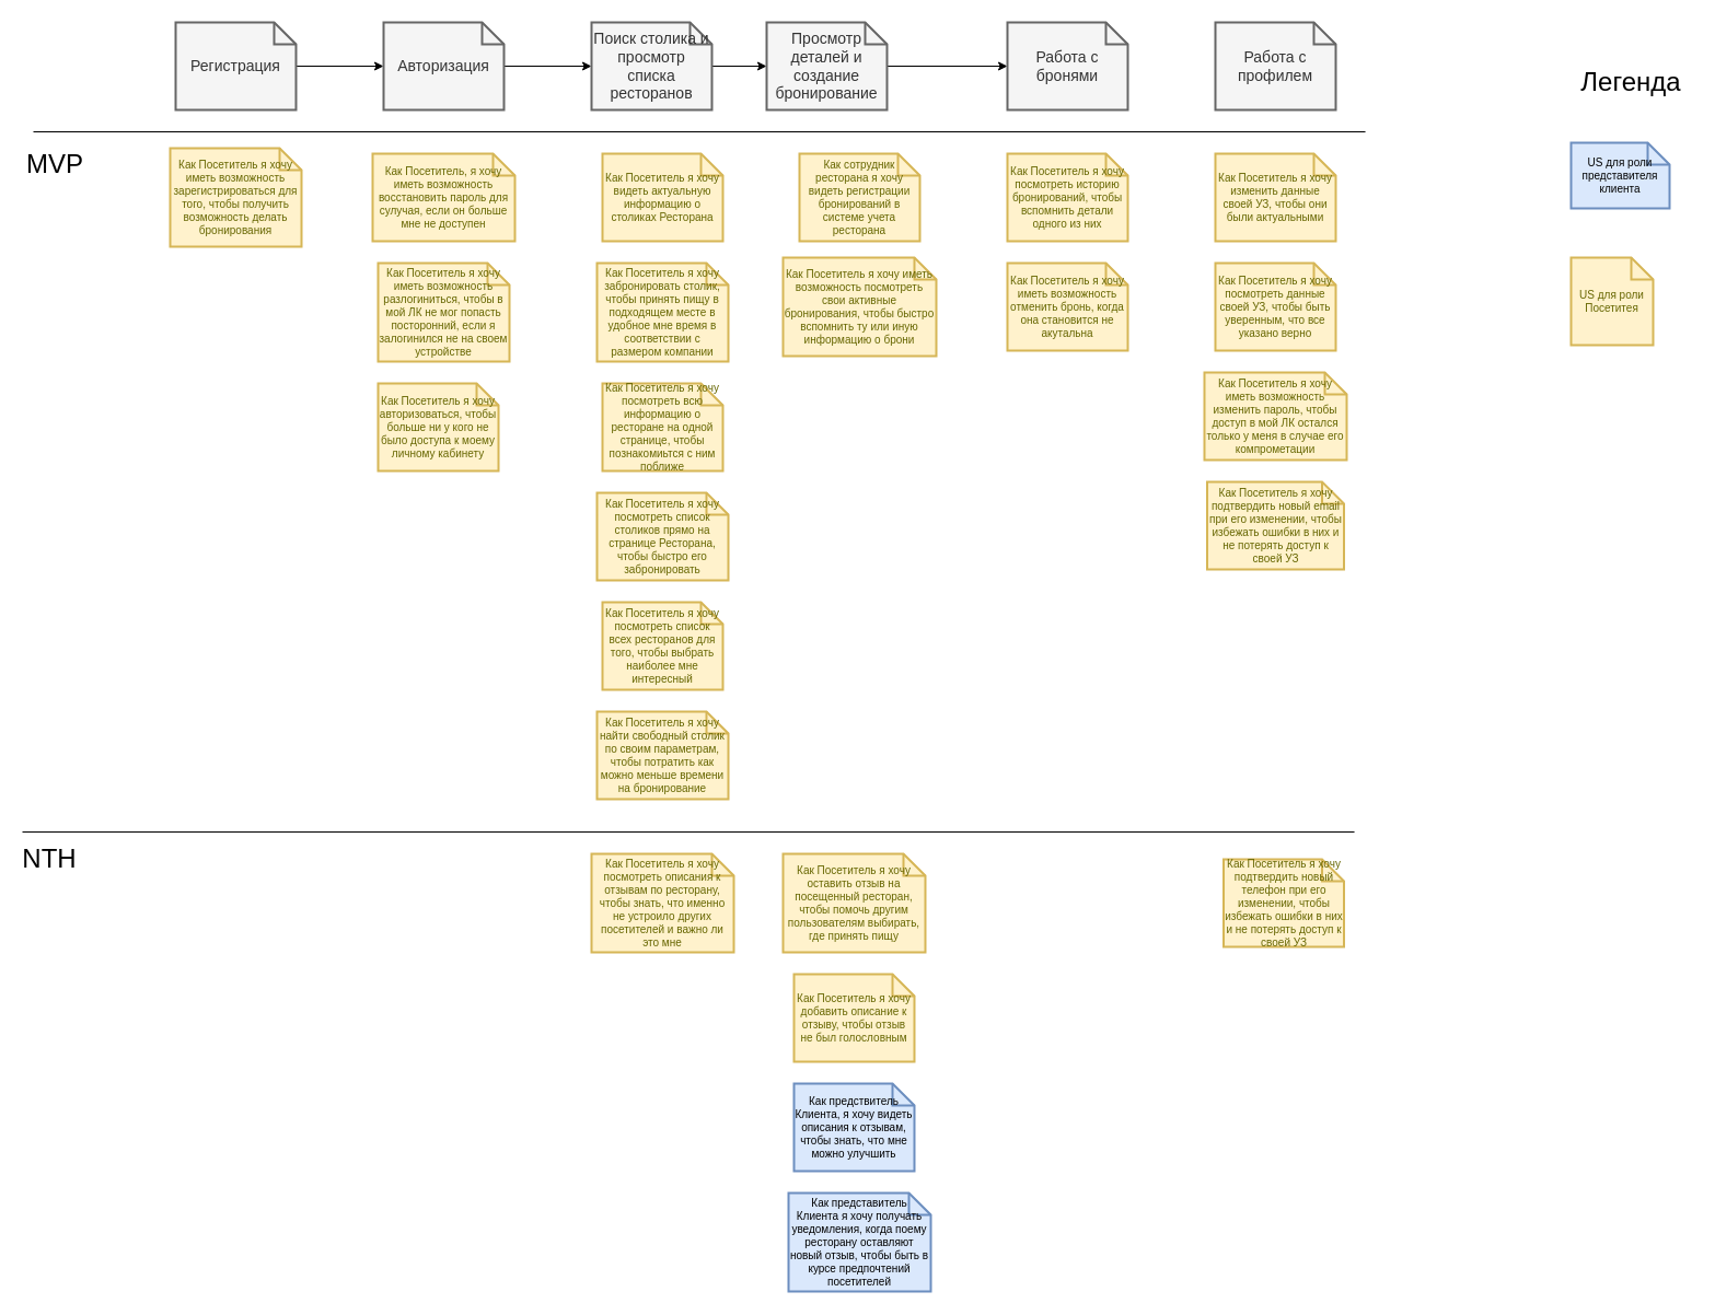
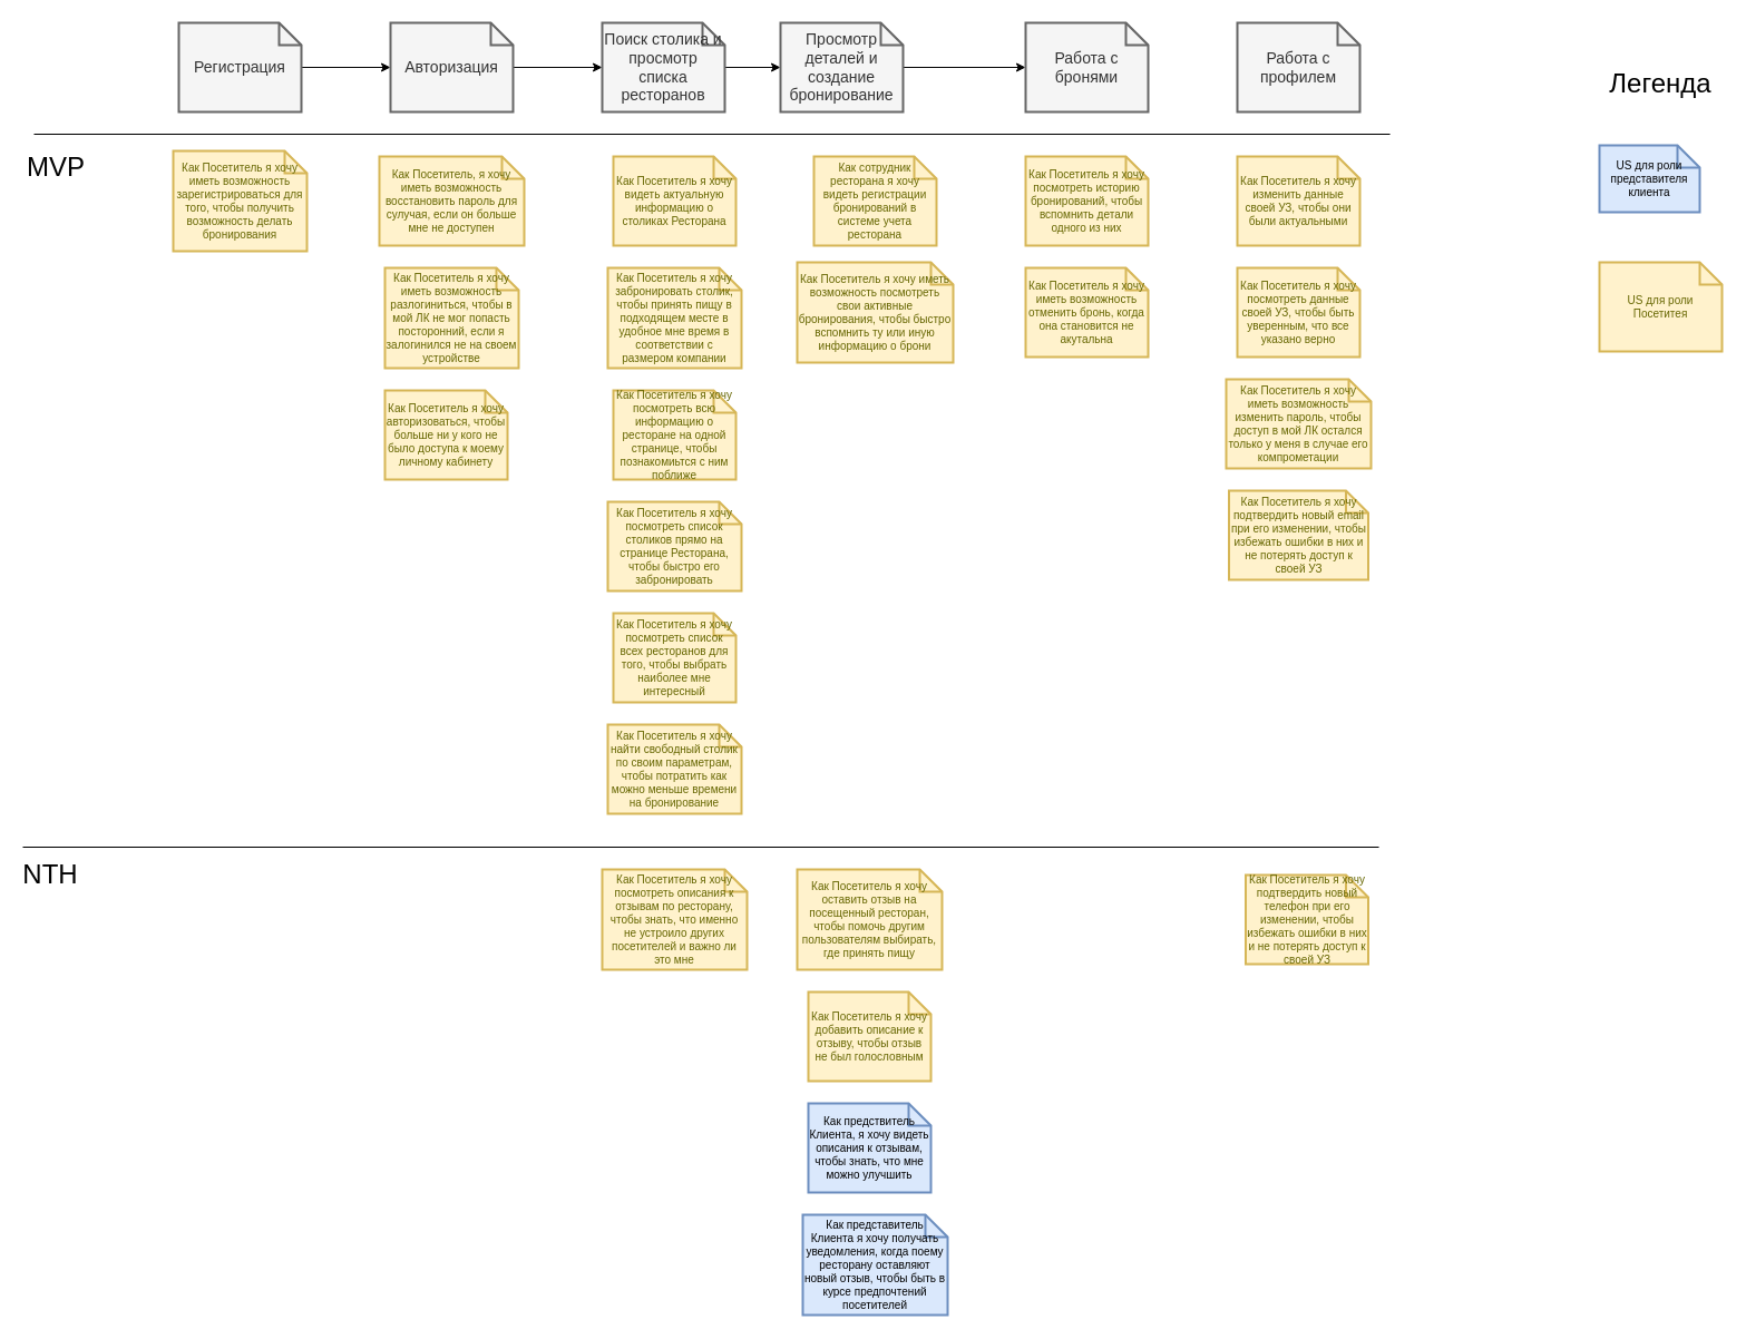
- <mxCell id="42" value="US для роли Посетитея" style="shape=note;strokeWidth=2;fontSize=10;size=20;whiteSpace=wrap;fillColor=#fff2cc;strokeColor=#d6b656;fontColor=#666600;html=1;" parent="1" vertex="1"><mxGeometry x="1435" y="235" width="75" height="80" as="geometry" /></mxCell>
+ <mxCell id="42" value="US для роли Посетитея" style="shape=note;strokeWidth=2;fontSize=10;size=20;whiteSpace=wrap;fillColor=#fff2cc;strokeColor=#d6b656;fontColor=#666600;html=1;" parent="1" vertex="1"><mxGeometry x="1435" y="235" width="110.0" height="80" as="geometry" /></mxCell>
